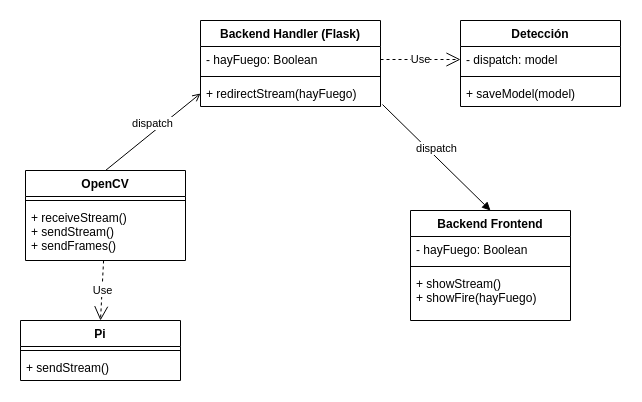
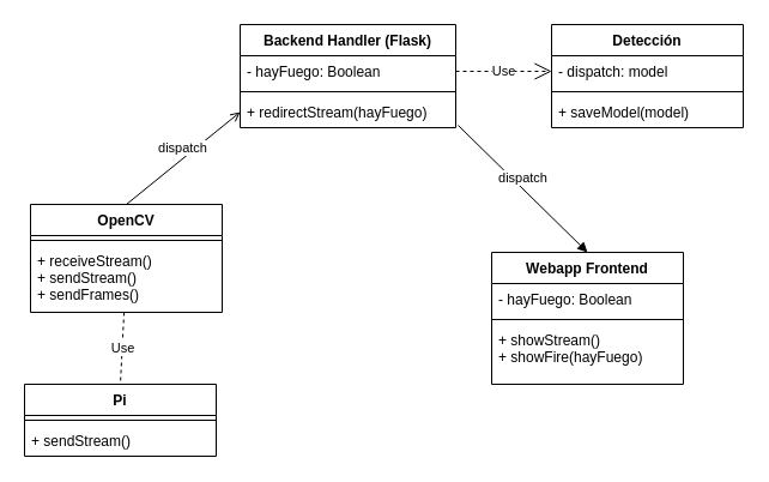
- <mxCell id="13" value="Backend Frontend" style="swimlane;fontStyle=1;align=center;verticalAlign=top;childLayout=stackLayout;horizontal=1;startSize=26;horizontalStack=0;resizeParent=1;resizeParentMax=0;resizeLast=0;collapsible=1;marginBottom=0;" parent="1" vertex="1"><mxGeometry x="410" y="210" width="160" height="110" as="geometry" /></mxCell>
+ <mxCell id="13" value="Webapp Frontend" style="swimlane;fontStyle=1;align=center;verticalAlign=top;childLayout=stackLayout;horizontal=1;startSize=26;horizontalStack=0;resizeParent=1;resizeParentMax=0;resizeLast=0;collapsible=1;marginBottom=0;" parent="1" vertex="1"><mxGeometry x="410" y="210" width="160" height="110" as="geometry" /></mxCell>
- <mxCell id="17" value="Use" style="endArrow=open;endSize=12;dashed=1;html=1;entryX=0.5;entryY=0;entryDx=0;entryDy=0;exitX=0.488;exitY=1;exitDx=0;exitDy=0;exitPerimeter=0;" parent="1" source="22" target="2" edge="1"><mxGeometry width="160" relative="1" as="geometry"><mxPoint x="105" y="330" as="sourcePoint" /><mxPoint x="265" y="330" as="targetPoint" /></mxGeometry></mxCell>
+ <mxCell id="17" value="Use" style="endArrow=none;endSize=12;dashed=1;html=1;entryX=0.5;entryY=0;entryDx=0;entryDy=0;exitX=0.488;exitY=1;exitDx=0;exitDy=0;exitPerimeter=0;" parent="1" source="22" target="2" edge="1"><mxGeometry width="160" relative="1" as="geometry"><mxPoint x="105" y="330" as="sourcePoint" /><mxPoint x="265" y="330" as="targetPoint" /></mxGeometry></mxCell>
